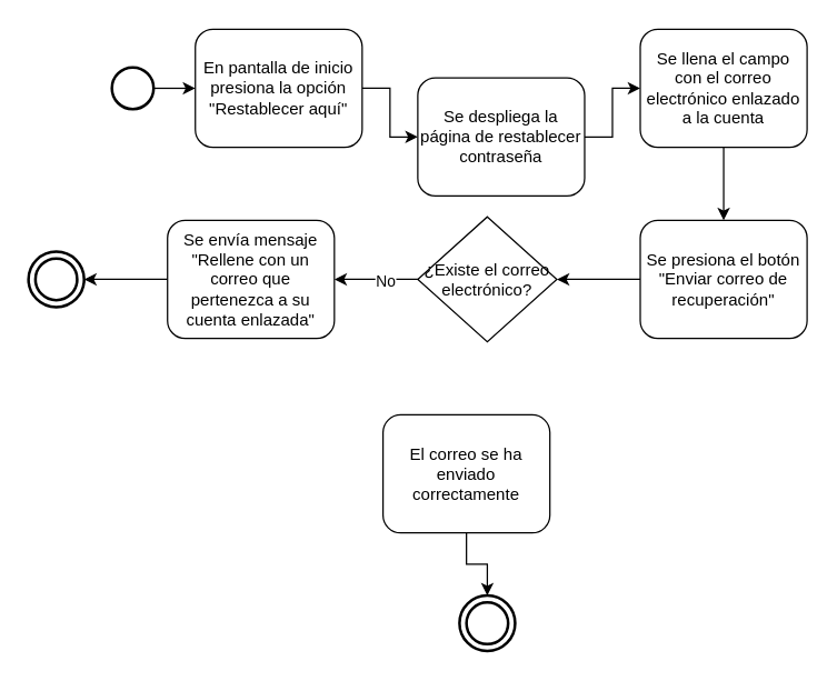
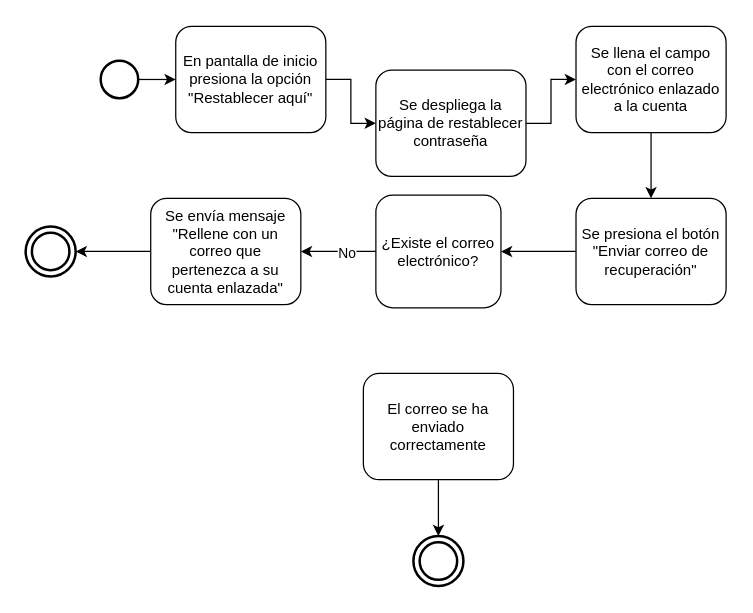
- <mxCell id="14" value="¿Existe el correo electrónico?" style="rhombus;whiteSpace=wrap;html=1;" vertex="1" parent="1"><mxGeometry x="300" y="155.5" width="100" height="90" as="geometry" /></mxCell>
+ <mxCell id="14" value="¿Existe el correo electrónico?" style="whiteSpace=wrap;html=1;rounded=1;" vertex="1" parent="1"><mxGeometry x="300" y="155.5" width="100" height="90" as="geometry" /></mxCell>
- <mxCell id="16" value="El correo se ha enviado correctamente" style="rounded=1;whiteSpace=wrap;html=1;" vertex="1" parent="1"><mxGeometry x="275" y="298" width="120" height="85" as="geometry" /></mxCell>
+ <mxCell id="16" value="El correo se ha enviado correctamente" style="rounded=1;whiteSpace=wrap;html=1;" vertex="1" parent="1"><mxGeometry x="290" y="298" width="120" height="85" as="geometry" /></mxCell>
